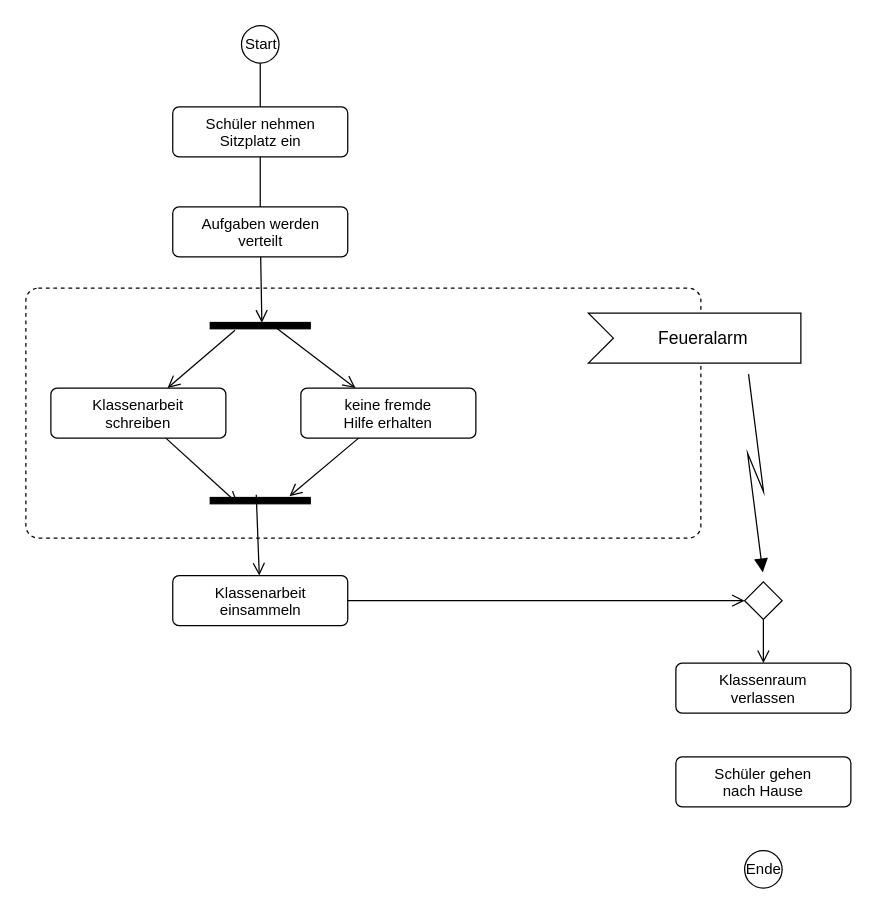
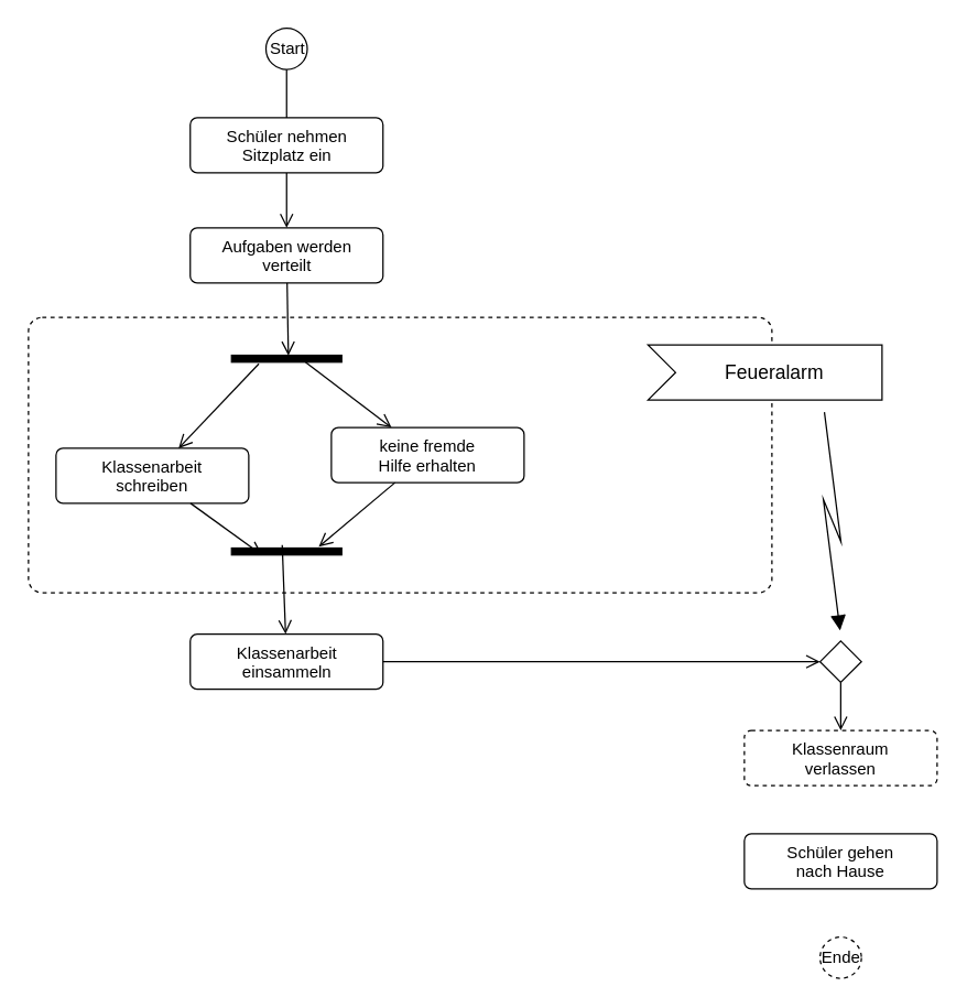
- <mxCell id="6" value="" style="endArrow=none;startArrow=none;endFill=0;startFill=0;endSize=8;html=1;verticalAlign=bottom;labelBackgroundColor=none;strokeWidth=1;rounded=0;" edge="1" parent="1" source="4" target="5"><mxGeometry width="160" relative="1" as="geometry"><mxPoint x="237.5" y="255" as="sourcePoint" /><mxPoint x="397.5" y="255" as="targetPoint" /></mxGeometry></mxCell>
+ <mxCell id="6" value="" style="endArrow=open;startArrow=none;endFill=0;startFill=0;endSize=8;html=1;verticalAlign=bottom;labelBackgroundColor=none;strokeWidth=1;rounded=0;" edge="1" parent="1" source="4" target="5"><mxGeometry width="160" relative="1" as="geometry"><mxPoint x="237.5" y="255" as="sourcePoint" /><mxPoint x="397.5" y="255" as="targetPoint" /></mxGeometry></mxCell>
- <mxCell id="8" value="Klassenarbeit&lt;br&gt;schreiben" style="html=1;align=center;verticalAlign=top;rounded=1;absoluteArcSize=1;arcSize=10;dashed=0;whiteSpace=wrap;" vertex="1" parent="1"><mxGeometry x="40" y="310" width="140" height="40" as="geometry" /></mxCell>
+ <mxCell id="8" value="Klassenarbeit&lt;br&gt;schreiben" style="html=1;align=center;verticalAlign=top;rounded=1;absoluteArcSize=1;arcSize=10;dashed=0;whiteSpace=wrap;" vertex="1" parent="1"><mxGeometry x="40" y="325" width="140" height="40" as="geometry" /></mxCell>
- <mxCell id="11" value="Klassenraum&lt;br&gt;verlassen" style="html=1;align=center;verticalAlign=top;rounded=1;absoluteArcSize=1;arcSize=10;dashed=0;whiteSpace=wrap;" vertex="1" parent="1"><mxGeometry x="540" y="530" width="140" height="40" as="geometry" /></mxCell>
+ <mxCell id="11" value="Klassenraum&lt;br&gt;verlassen" style="html=1;align=center;verticalAlign=top;rounded=1;absoluteArcSize=1;arcSize=10;dashed=1;whiteSpace=wrap;" vertex="1" parent="1"><mxGeometry x="540" y="530" width="140" height="40" as="geometry" /></mxCell>
- <mxCell id="14" value="Ende" style="ellipse;html=1;" vertex="1" parent="1"><mxGeometry x="595" y="680" width="30" height="30" as="geometry" /></mxCell>
+ <mxCell id="14" value="Ende" style="ellipse;html=1;dashed=1;" vertex="1" parent="1"><mxGeometry x="595" y="680" width="30" height="30" as="geometry" /></mxCell>
